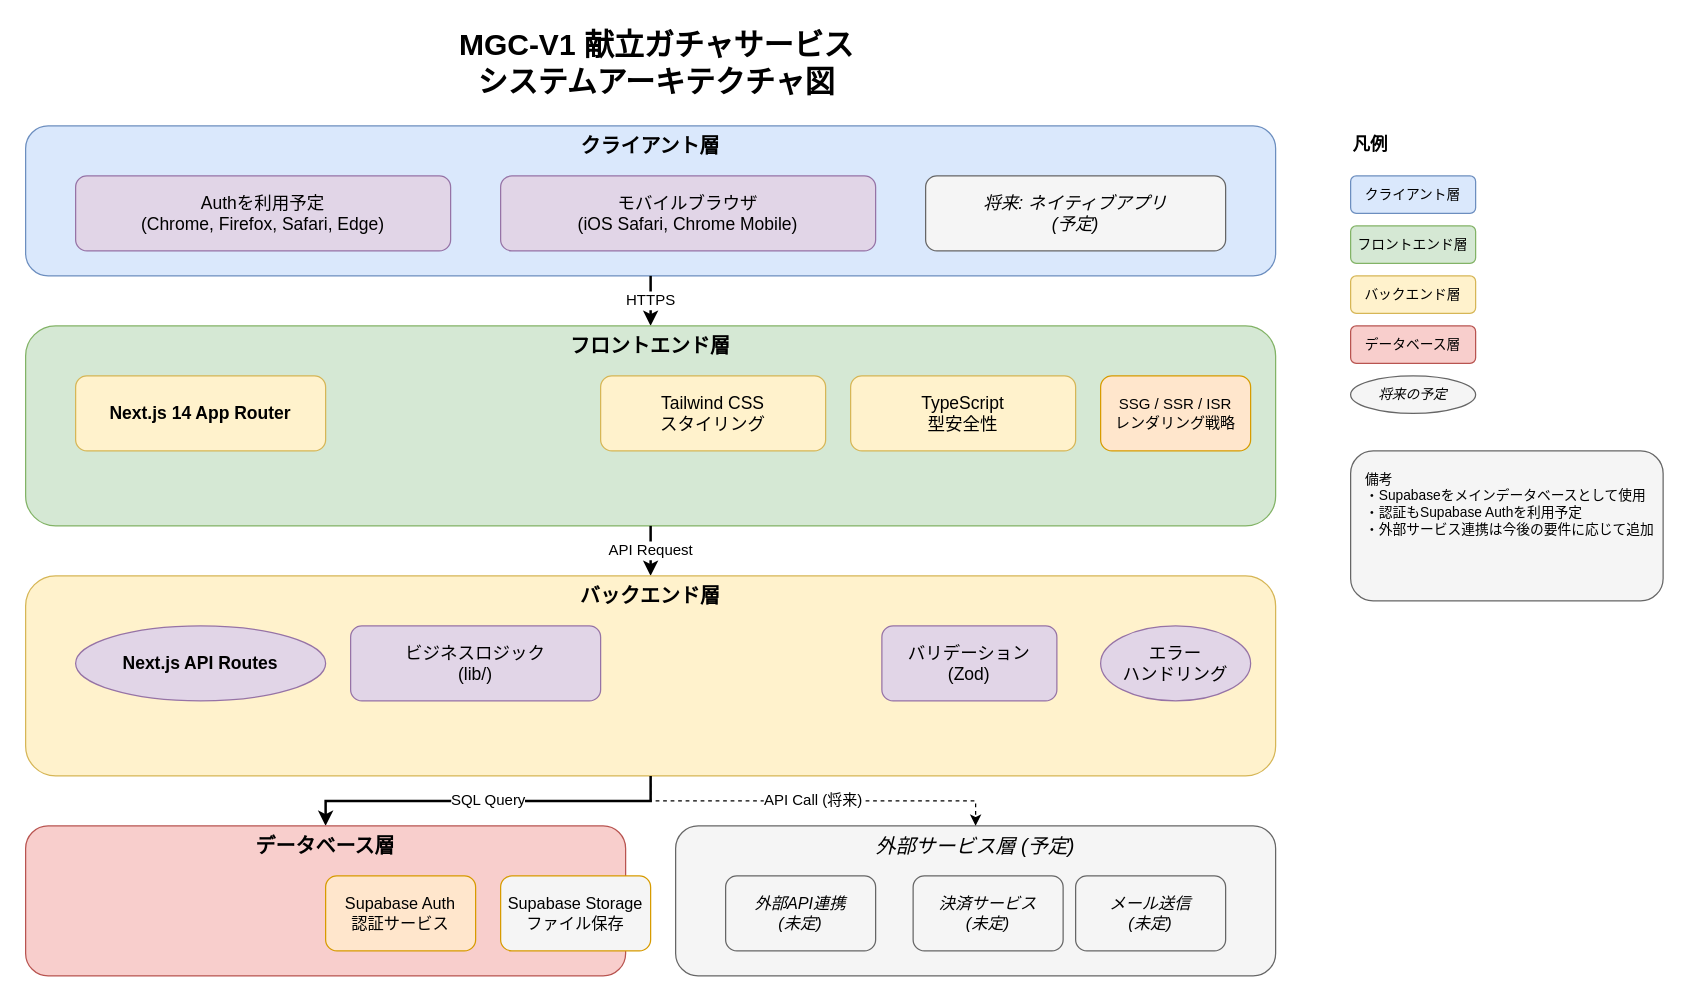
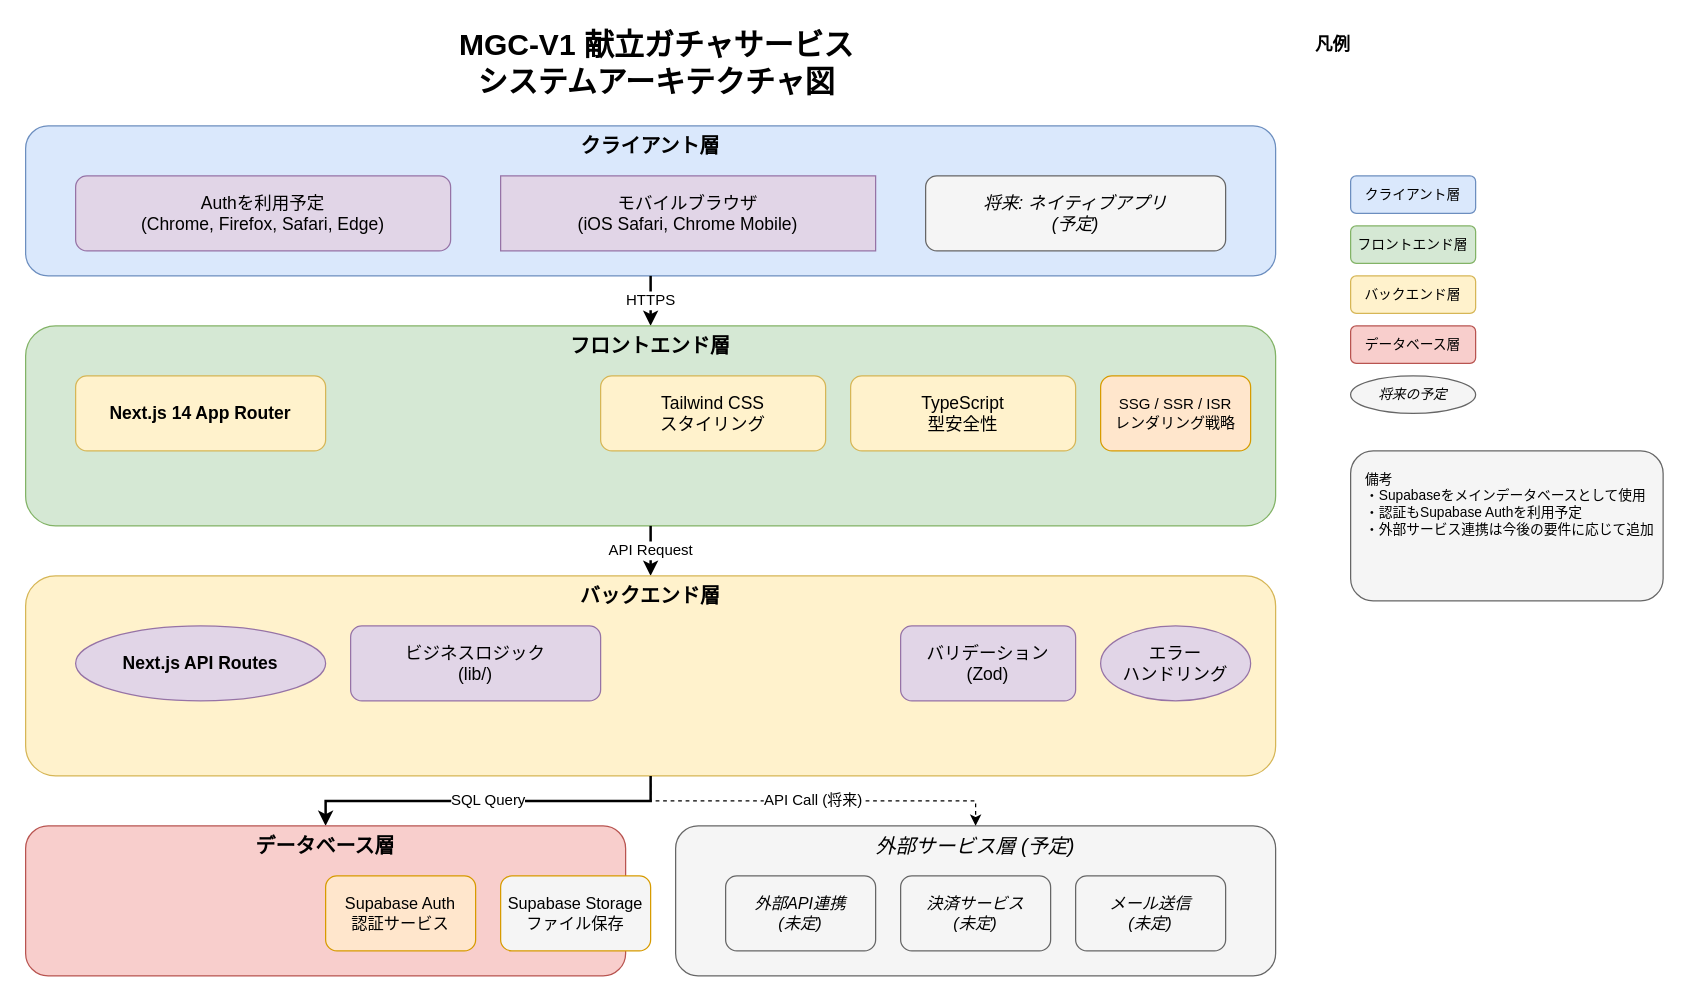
- <mxCell id="28" value="凡例" style="text;html=1;strokeColor=none;fillColor=none;align=left;verticalAlign=middle;whiteSpace=wrap;rounded=0;fontSize=14;fontStyle=1" vertex="1" parent="1"><mxGeometry x="1080" y="100" width="100" height="30" as="geometry" /></mxCell>
+ <mxCell id="28" value="凡例" style="text;html=1;strokeColor=none;fillColor=none;align=left;verticalAlign=middle;whiteSpace=wrap;rounded=0;fontSize=14;fontStyle=1" vertex="1" parent="1"><mxGeometry x="1050" y="20" width="100" height="30" as="geometry" /></mxCell>
- <mxCell id="5" value="モバイルブラウザ&#10;(iOS Safari, Chrome Mobile)" style="rounded=1;whiteSpace=wrap;html=1;fillColor=#e1d5e7;strokeColor=#9673a6;fontSize=14;" vertex="1" parent="1"><mxGeometry x="400" y="140" width="300" height="60" as="geometry" /></mxCell>
+ <mxCell id="5" value="モバイルブラウザ&#10;(iOS Safari, Chrome Mobile)" style="whiteSpace=wrap;html=1;fillColor=#e1d5e7;strokeColor=#9673a6;fontSize=14;rounded=0;" vertex="1" parent="1"><mxGeometry x="400" y="140" width="300" height="60" as="geometry" /></mxCell>
- <mxCell id="17" value="バリデーション&#10;(Zod)" style="rounded=1;whiteSpace=wrap;html=1;fillColor=#e1d5e7;strokeColor=#9673a6;fontSize=14;" vertex="1" parent="1"><mxGeometry x="705" y="500" width="140" height="60" as="geometry" /></mxCell>
+ <mxCell id="17" value="バリデーション&#10;(Zod)" style="rounded=1;whiteSpace=wrap;html=1;fillColor=#e1d5e7;strokeColor=#9673a6;fontSize=14;" vertex="1" parent="1"><mxGeometry x="720" y="500" width="140" height="60" as="geometry" /></mxCell>
- <mxCell id="25" value="決済サービス&#10;(未定)" style="rounded=1;whiteSpace=wrap;html=1;fillColor=#f5f5f5;strokeColor=#666666;fontSize=13;fontStyle=2;" vertex="1" parent="1"><mxGeometry x="730" y="700" width="120" height="60" as="geometry" /></mxCell>
+ <mxCell id="25" value="決済サービス&#10;(未定)" style="rounded=1;whiteSpace=wrap;html=1;fillColor=#f5f5f5;strokeColor=#666666;fontSize=13;fontStyle=2;" vertex="1" parent="1"><mxGeometry x="720" y="700" width="120" height="60" as="geometry" /></mxCell>
